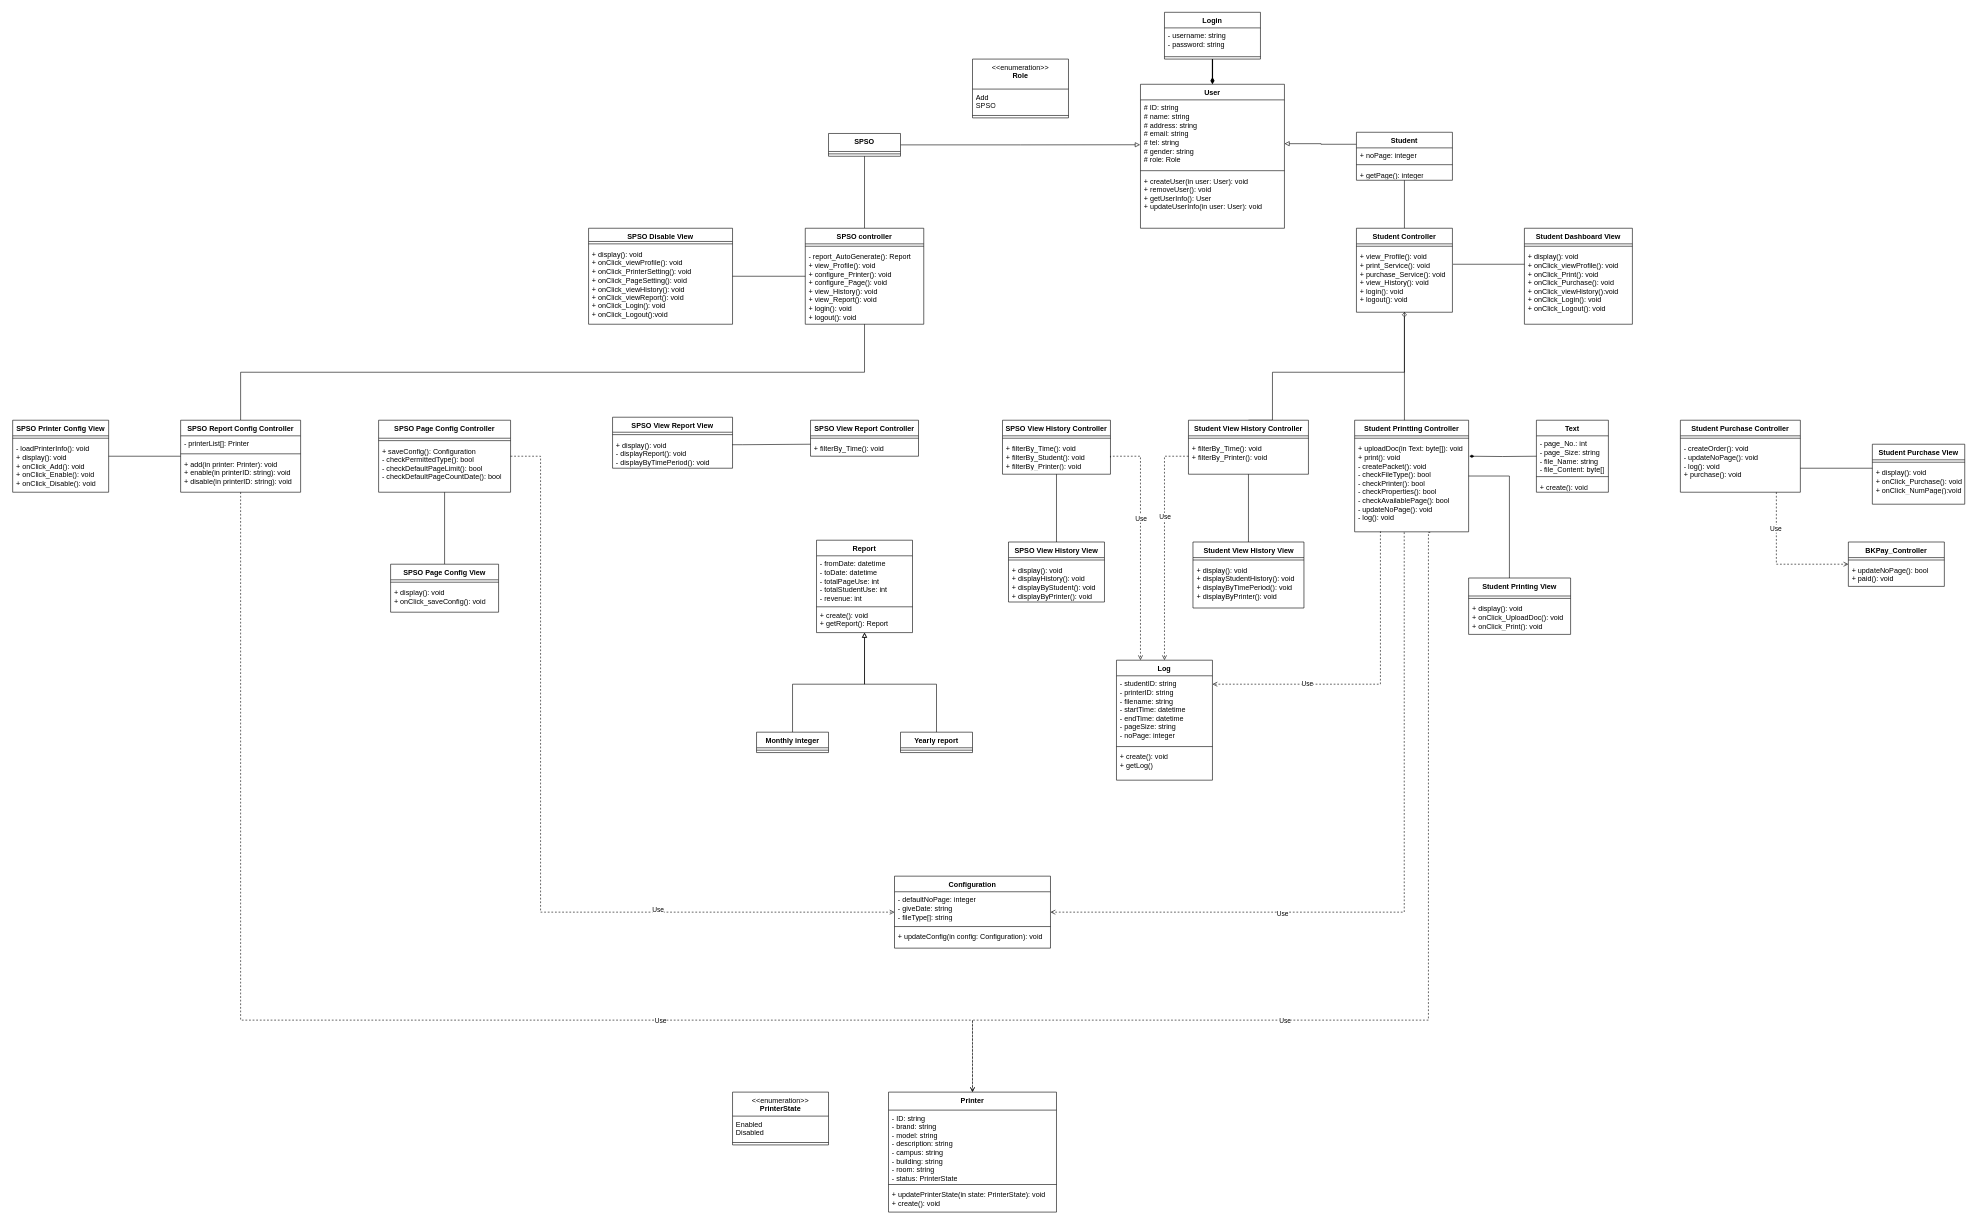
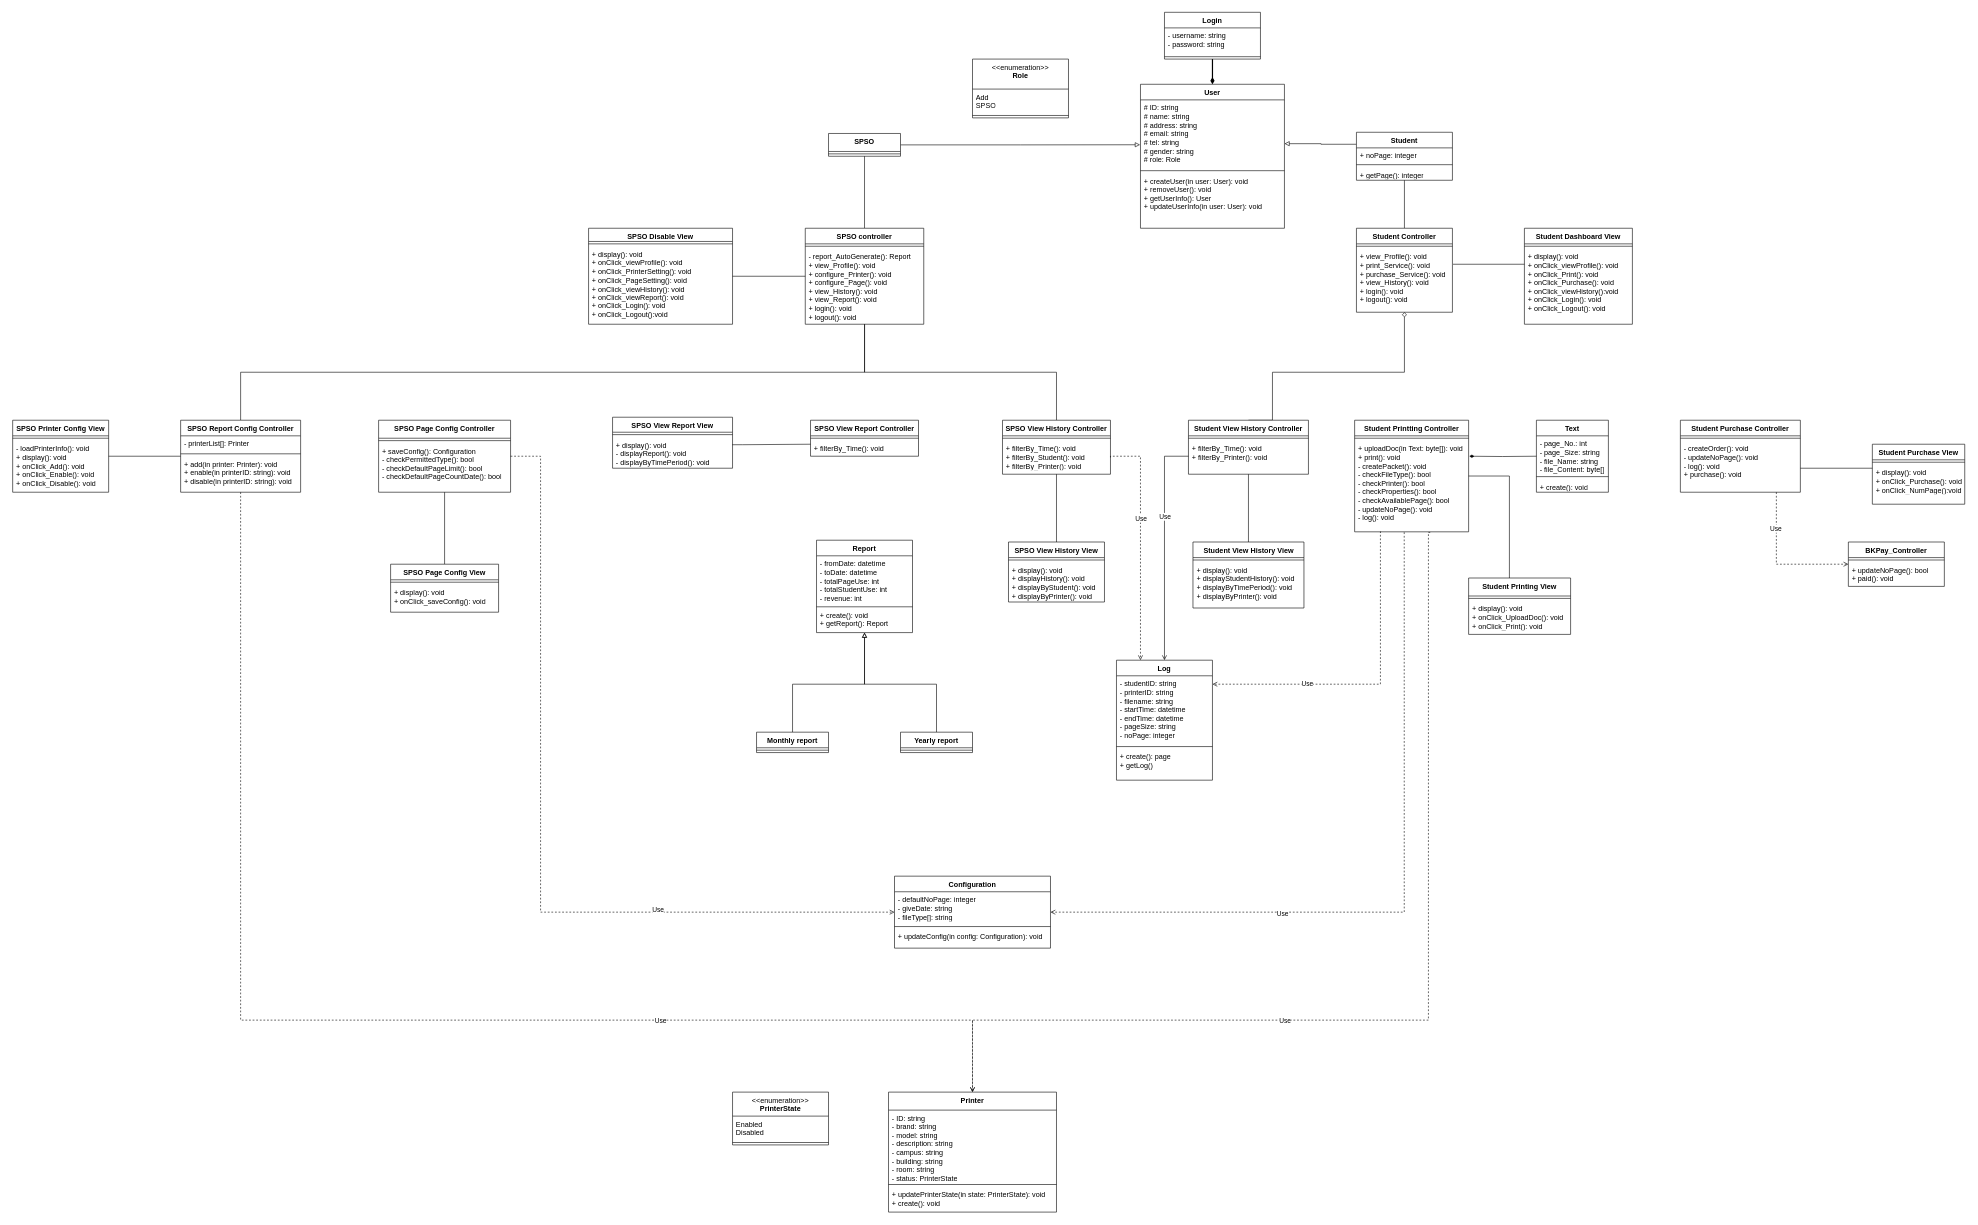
+ <mxCell id="58" style="edgeStyle=orthogonalEdgeStyle;rounded=0;orthogonalLoop=1;jettySize=auto;html=1;exitX=0.5;exitY=0;exitDx=0;exitDy=0;endArrow=none;endFill=0;" edge="1" parent="1" source="61" target="21"><mxGeometry relative="1" as="geometry" /></mxCell>
- <mxCell id="31" style="edgeStyle=orthogonalEdgeStyle;rounded=0;orthogonalLoop=1;jettySize=auto;html=1;exitX=0.5;exitY=0;exitDx=0;exitDy=0;endArrow=none;endFill=0;" edge="1" parent="1" source="39" target="16"><mxGeometry relative="1" as="geometry"><Array as="points"><mxPoint x="2340" y="705" /></Array></mxGeometry></mxCell>
- <mxCell id="25" style="edgeStyle=orthogonalEdgeStyle;rounded=0;orthogonalLoop=1;jettySize=auto;html=1;dashed=1;endArrow=open;endFill=0;" edge="1" parent="1" source="28" target="75"><mxGeometry relative="1" as="geometry"><Array as="points"><mxPoint x="1940" y="760" /></Array><mxPoint x="2000" y="950" as="sourcePoint" /></mxGeometry></mxCell>
+ <mxCell id="25" style="edgeStyle=orthogonalEdgeStyle;rounded=0;orthogonalLoop=1;jettySize=auto;html=1;dashed=0;endArrow=open;endFill=0;" edge="1" parent="1" source="28" target="75"><mxGeometry relative="1" as="geometry"><Array as="points"><mxPoint x="1940" y="760" /></Array><mxPoint x="2000" y="950" as="sourcePoint" /></mxGeometry></mxCell>
- <mxCell id="85" value="Monthly integer" style="swimlane;fontStyle=1;align=center;verticalAlign=top;childLayout=stackLayout;horizontal=1;startSize=26;horizontalStack=0;resizeParent=1;resizeParentMax=0;resizeLast=0;collapsible=1;marginBottom=0;whiteSpace=wrap;html=1;" vertex="1" parent="1"><mxGeometry x="1260" y="1220" width="120" height="34" as="geometry" /></mxCell>
+ <mxCell id="85" value="Monthly report" style="swimlane;fontStyle=1;align=center;verticalAlign=top;childLayout=stackLayout;horizontal=1;startSize=26;horizontalStack=0;resizeParent=1;resizeParentMax=0;resizeLast=0;collapsible=1;marginBottom=0;whiteSpace=wrap;html=1;" vertex="1" parent="1"><mxGeometry x="1260" y="1220" width="120" height="34" as="geometry" /></mxCell>
- <mxCell id="78" value="+ create(): void&lt;div&gt;+ getLog()&lt;/div&gt;" style="text;strokeColor=none;fillColor=none;align=left;verticalAlign=top;spacingLeft=4;spacingRight=4;overflow=hidden;rotatable=0;points=[[0,0.5],[1,0.5]];portConstraint=eastwest;whiteSpace=wrap;html=1;" vertex="1" parent="75"><mxGeometry y="148" width="160" height="52" as="geometry" /></mxCell>
+ <mxCell id="78" value="+ create(): page&lt;div&gt;+ getLog()&lt;/div&gt;" style="text;strokeColor=none;fillColor=none;align=left;verticalAlign=top;spacingLeft=4;spacingRight=4;overflow=hidden;rotatable=0;points=[[0,0.5],[1,0.5]];portConstraint=eastwest;whiteSpace=wrap;html=1;" vertex="1" parent="75"><mxGeometry y="148" width="160" height="52" as="geometry" /></mxCell>
